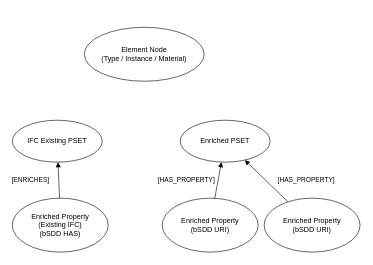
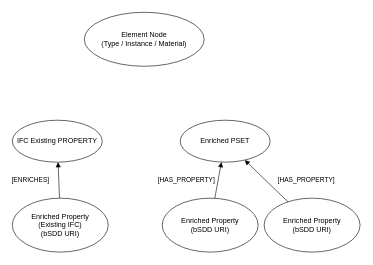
- <mxCell id="2" value="Element Node&lt;br&gt;(Type / Instance / Material)" style="ellipse;whiteSpace=wrap;html=1;" parent="1" vertex="1"><mxGeometry x="140" y="45" width="200" height="90" as="geometry" /></mxCell>
+ <mxCell id="2" value="Element Node&lt;br&gt;(Type / Instance / Material)" style="ellipse;whiteSpace=wrap;html=1;" parent="1" vertex="1"><mxGeometry x="140" y="20" width="200" height="90" as="geometry" /></mxCell>
- <mxCell id="3" value="IFC Existing PSET" style="ellipse;whiteSpace=wrap;html=1;" parent="1" vertex="1"><mxGeometry x="20" y="200" width="150" height="70" as="geometry" /></mxCell>
+ <mxCell id="3" value="IFC Existing PROPERTY" style="ellipse;whiteSpace=wrap;html=1;" parent="1" vertex="1"><mxGeometry x="20" y="200" width="150" height="70" as="geometry" /></mxCell>
- <mxCell id="5" value="Enriched Property&lt;br&gt;(Existing IFC)&lt;br&gt;(bSDD HAS)" style="ellipse;whiteSpace=wrap;html=1;" parent="1" vertex="1"><mxGeometry x="20" y="330" width="160" height="90" as="geometry" /></mxCell>
+ <mxCell id="5" value="Enriched Property&lt;br&gt;(Existing IFC)&lt;br&gt;(bSDD URI)" style="ellipse;whiteSpace=wrap;html=1;" parent="1" vertex="1"><mxGeometry x="20" y="330" width="160" height="90" as="geometry" /></mxCell>
